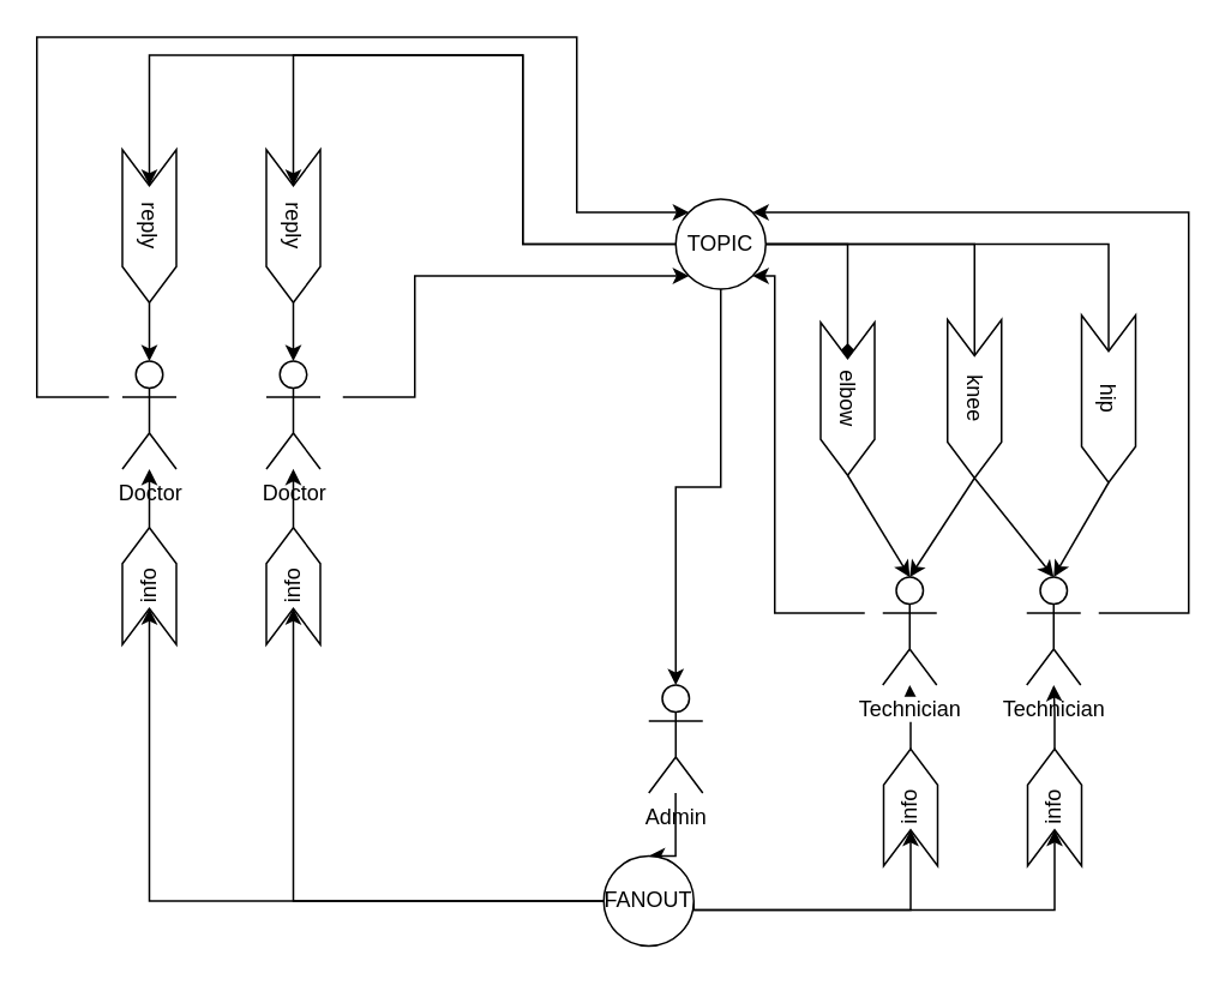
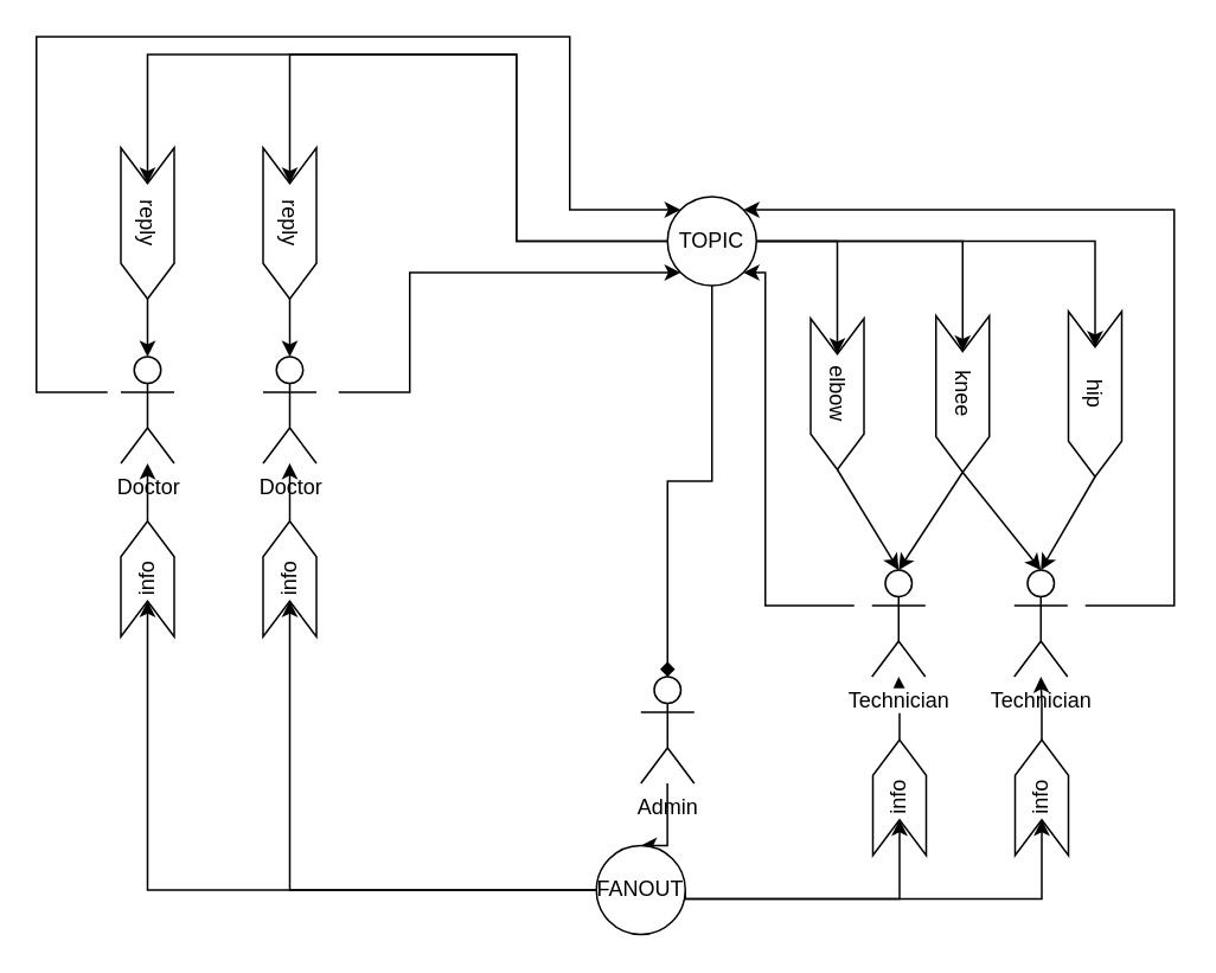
- <mxCell id="15" style="edgeStyle=orthogonalEdgeStyle;rounded=0;orthogonalLoop=1;jettySize=auto;html=1;exitX=1;exitY=0.5;exitDx=0;exitDy=0;entryX=0;entryY=0.5;entryDx=0;entryDy=0;endArrow=none;" edge="1" parent="1" source="19" target="30"><mxGeometry relative="1" as="geometry" /></mxCell>
+ <mxCell id="15" style="edgeStyle=orthogonalEdgeStyle;rounded=0;orthogonalLoop=1;jettySize=auto;html=1;exitX=1;exitY=0.5;exitDx=0;exitDy=0;entryX=0;entryY=0.5;entryDx=0;entryDy=0;" edge="1" parent="1" source="19" target="30"><mxGeometry relative="1" as="geometry" /></mxCell>
- <mxCell id="13" style="edgeStyle=orthogonalEdgeStyle;rounded=0;orthogonalLoop=1;jettySize=auto;html=1;exitX=1;exitY=0.5;exitDx=0;exitDy=0;entryX=0;entryY=0.5;entryDx=0;entryDy=0;endArrow=diamond;" edge="1" parent="1" source="19" target="28"><mxGeometry relative="1" as="geometry" /></mxCell>
+ <mxCell id="13" style="edgeStyle=orthogonalEdgeStyle;rounded=0;orthogonalLoop=1;jettySize=auto;html=1;exitX=1;exitY=0.5;exitDx=0;exitDy=0;entryX=0;entryY=0.5;entryDx=0;entryDy=0;" edge="1" parent="1" source="19" target="28"><mxGeometry relative="1" as="geometry" /></mxCell>
- <mxCell id="14" style="edgeStyle=orthogonalEdgeStyle;rounded=0;orthogonalLoop=1;jettySize=auto;html=1;exitX=1;exitY=0.5;exitDx=0;exitDy=0;entryX=0;entryY=0.5;entryDx=0;entryDy=0;endArrow=none;" edge="1" parent="1" source="19" target="29"><mxGeometry relative="1" as="geometry" /></mxCell>
+ <mxCell id="14" style="edgeStyle=orthogonalEdgeStyle;rounded=0;orthogonalLoop=1;jettySize=auto;html=1;exitX=1;exitY=0.5;exitDx=0;exitDy=0;entryX=0;entryY=0.5;entryDx=0;entryDy=0;" edge="1" parent="1" source="19" target="29"><mxGeometry relative="1" as="geometry" /></mxCell>
- <mxCell id="16" style="edgeStyle=orthogonalEdgeStyle;rounded=0;orthogonalLoop=1;jettySize=auto;html=1;exitX=0.5;exitY=1;exitDx=0;exitDy=0;entryX=0.5;entryY=0;entryDx=0;entryDy=0;entryPerimeter=0;startArrow=none;startFill=0;endArrow=classic;endFill=1;" edge="1" parent="1" source="19" target="6"><mxGeometry relative="1" as="geometry" /></mxCell>
+ <mxCell id="16" style="edgeStyle=orthogonalEdgeStyle;rounded=0;orthogonalLoop=1;jettySize=auto;html=1;exitX=0.5;exitY=1;exitDx=0;exitDy=0;entryX=0.5;entryY=0;entryDx=0;entryDy=0;entryPerimeter=0;startArrow=none;startFill=0;endArrow=diamond;endFill=1;" edge="1" parent="1" source="19" target="6"><mxGeometry relative="1" as="geometry" /></mxCell>
